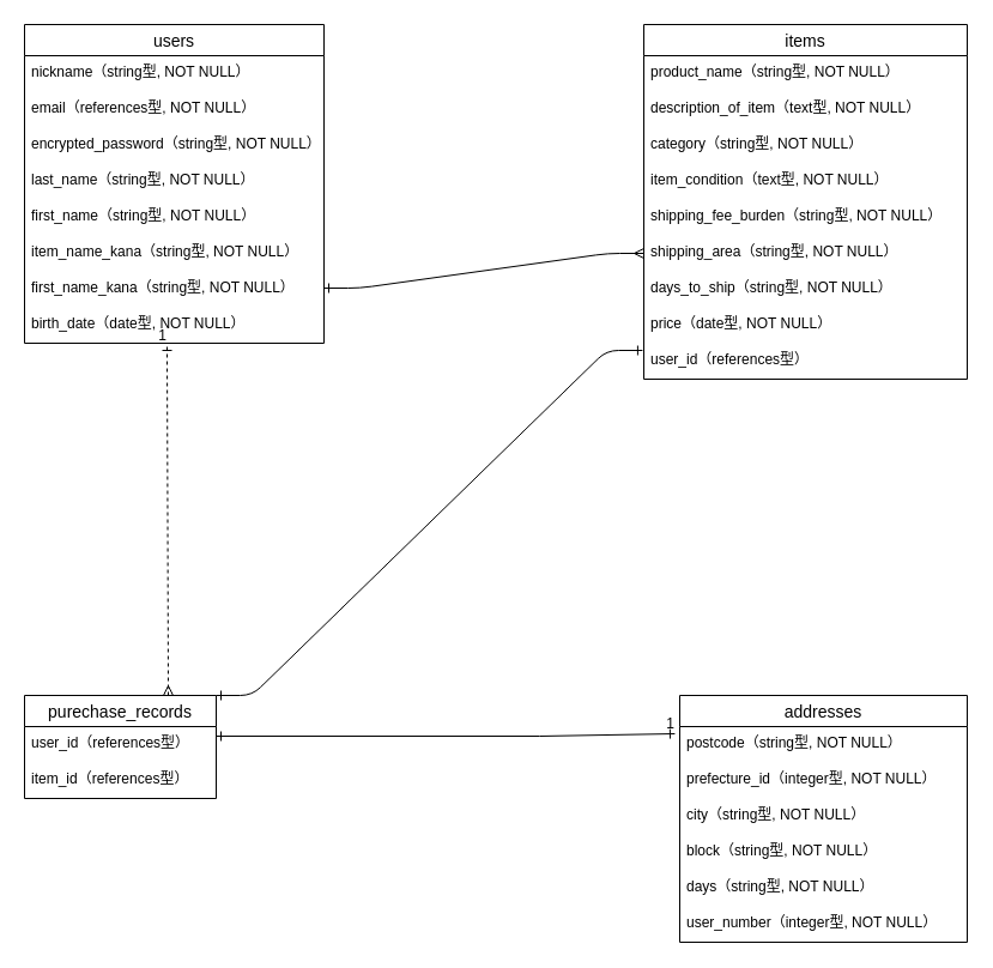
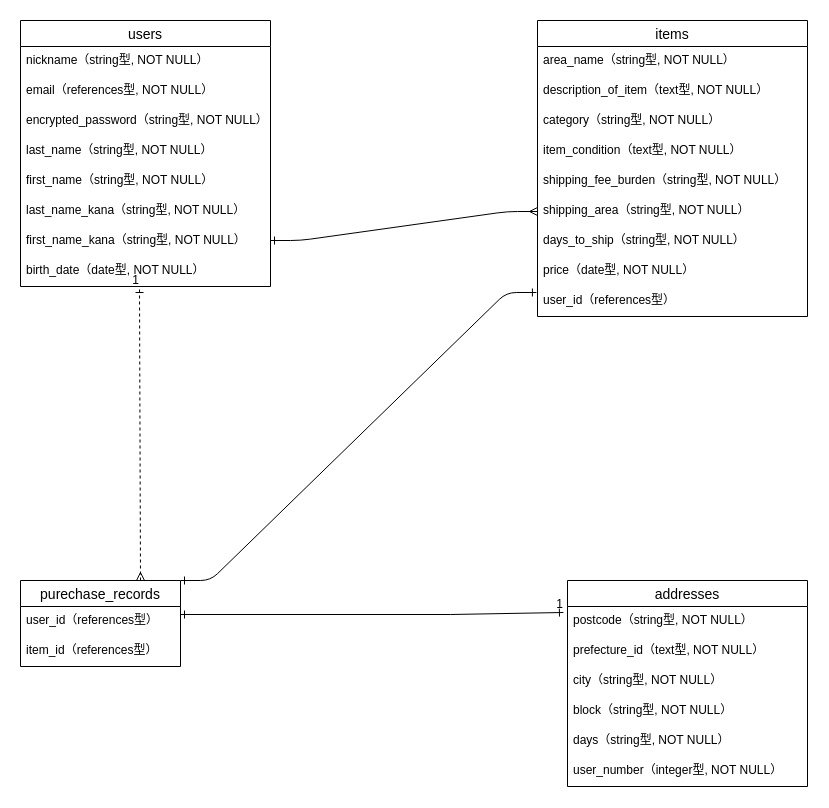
- <mxCell id="12" value="product_name（string型, NOT NULL）" style="text;strokeColor=none;fillColor=none;spacingLeft=4;spacingRight=4;overflow=hidden;rotatable=0;points=[[0,0.5],[1,0.5]];portConstraint=eastwest;fontSize=12;" parent="11" vertex="1"><mxGeometry y="26" width="270" height="30" as="geometry" /></mxCell>
+ <mxCell id="12" value="area_name（string型, NOT NULL）" style="text;strokeColor=none;fillColor=none;spacingLeft=4;spacingRight=4;overflow=hidden;rotatable=0;points=[[0,0.5],[1,0.5]];portConstraint=eastwest;fontSize=12;" parent="11" vertex="1"><mxGeometry y="26" width="270" height="30" as="geometry" /></mxCell>
- <mxCell id="8" value="item_name_kana（string型, NOT NULL）" style="text;strokeColor=none;fillColor=none;spacingLeft=4;spacingRight=4;overflow=hidden;rotatable=0;points=[[0,0.5],[1,0.5]];portConstraint=eastwest;fontSize=12;" parent="2" vertex="1"><mxGeometry y="176" width="250" height="30" as="geometry" /></mxCell>
+ <mxCell id="8" value="last_name_kana（string型, NOT NULL）" style="text;strokeColor=none;fillColor=none;spacingLeft=4;spacingRight=4;overflow=hidden;rotatable=0;points=[[0,0.5],[1,0.5]];portConstraint=eastwest;fontSize=12;" parent="2" vertex="1"><mxGeometry y="176" width="250" height="30" as="geometry" /></mxCell>
- <mxCell id="26" value="prefecture_id（integer型, NOT NULL）" style="text;strokeColor=none;fillColor=none;spacingLeft=4;spacingRight=4;overflow=hidden;rotatable=0;points=[[0,0.5],[1,0.5]];portConstraint=eastwest;fontSize=12;" parent="24" vertex="1"><mxGeometry y="56" width="240" height="30" as="geometry" /></mxCell>
+ <mxCell id="26" value="prefecture_id（text型, NOT NULL）" style="text;strokeColor=none;fillColor=none;spacingLeft=4;spacingRight=4;overflow=hidden;rotatable=0;points=[[0,0.5],[1,0.5]];portConstraint=eastwest;fontSize=12;" parent="24" vertex="1"><mxGeometry y="56" width="240" height="30" as="geometry" /></mxCell>
